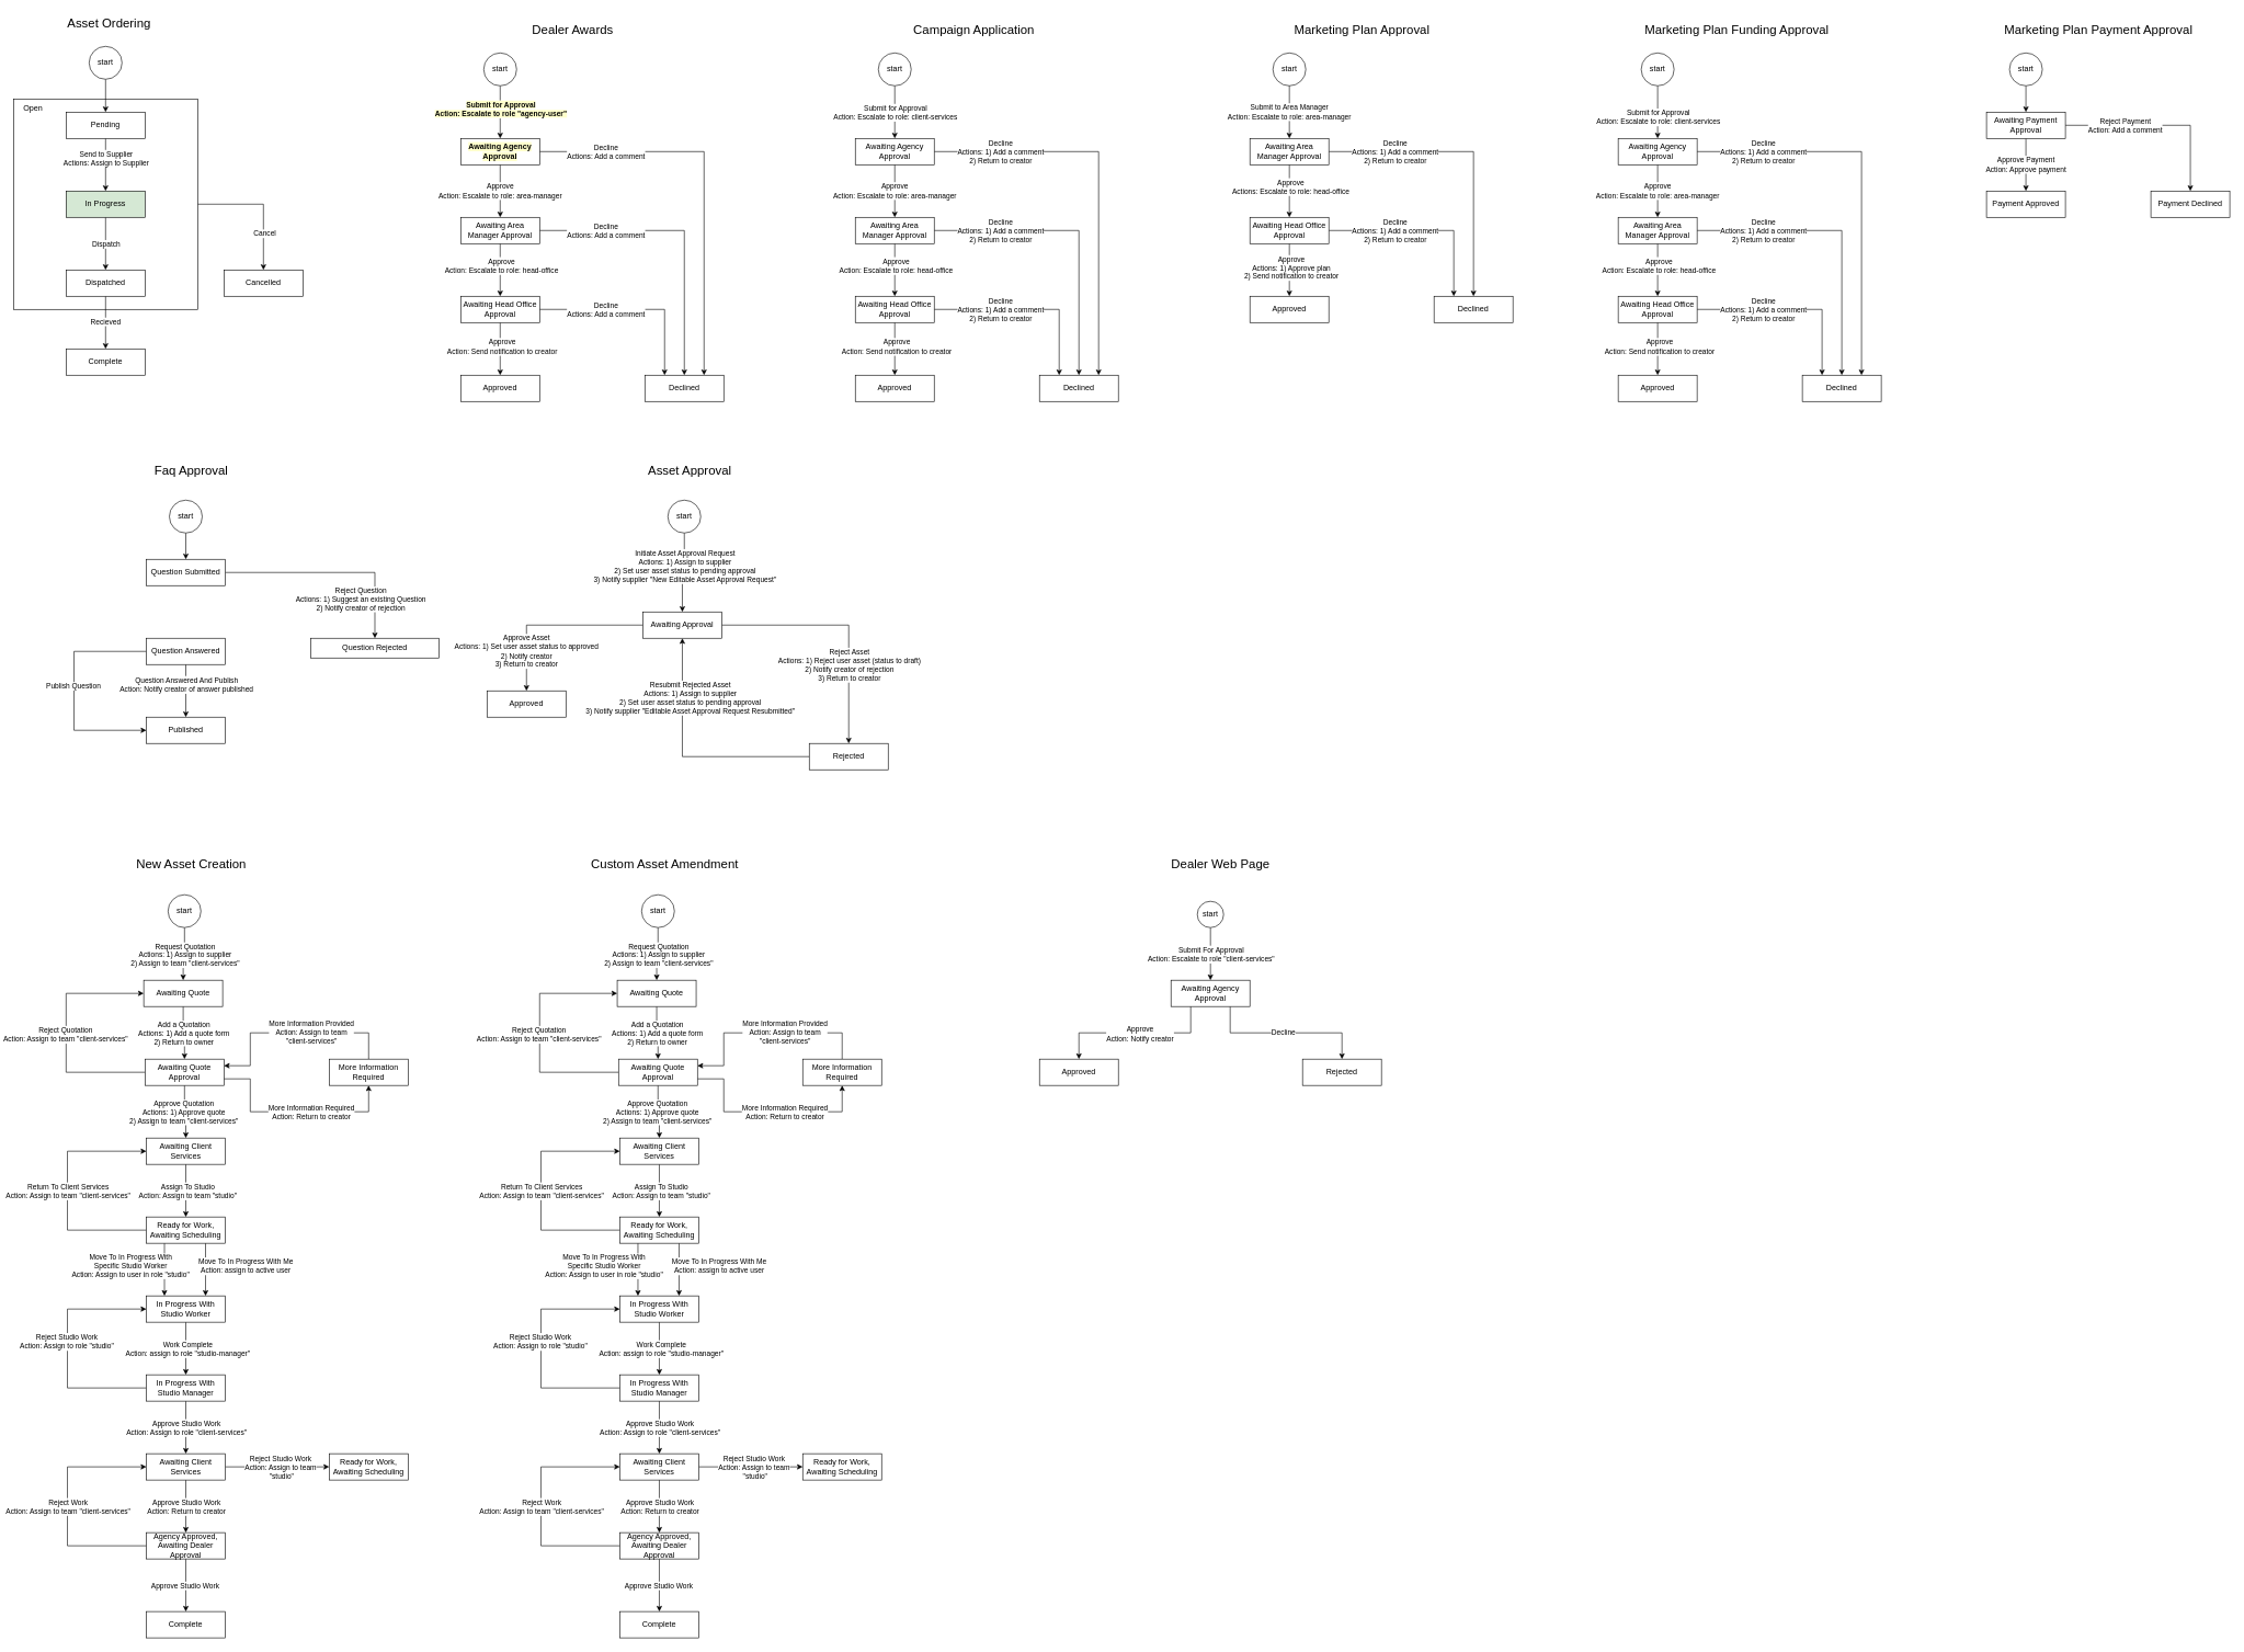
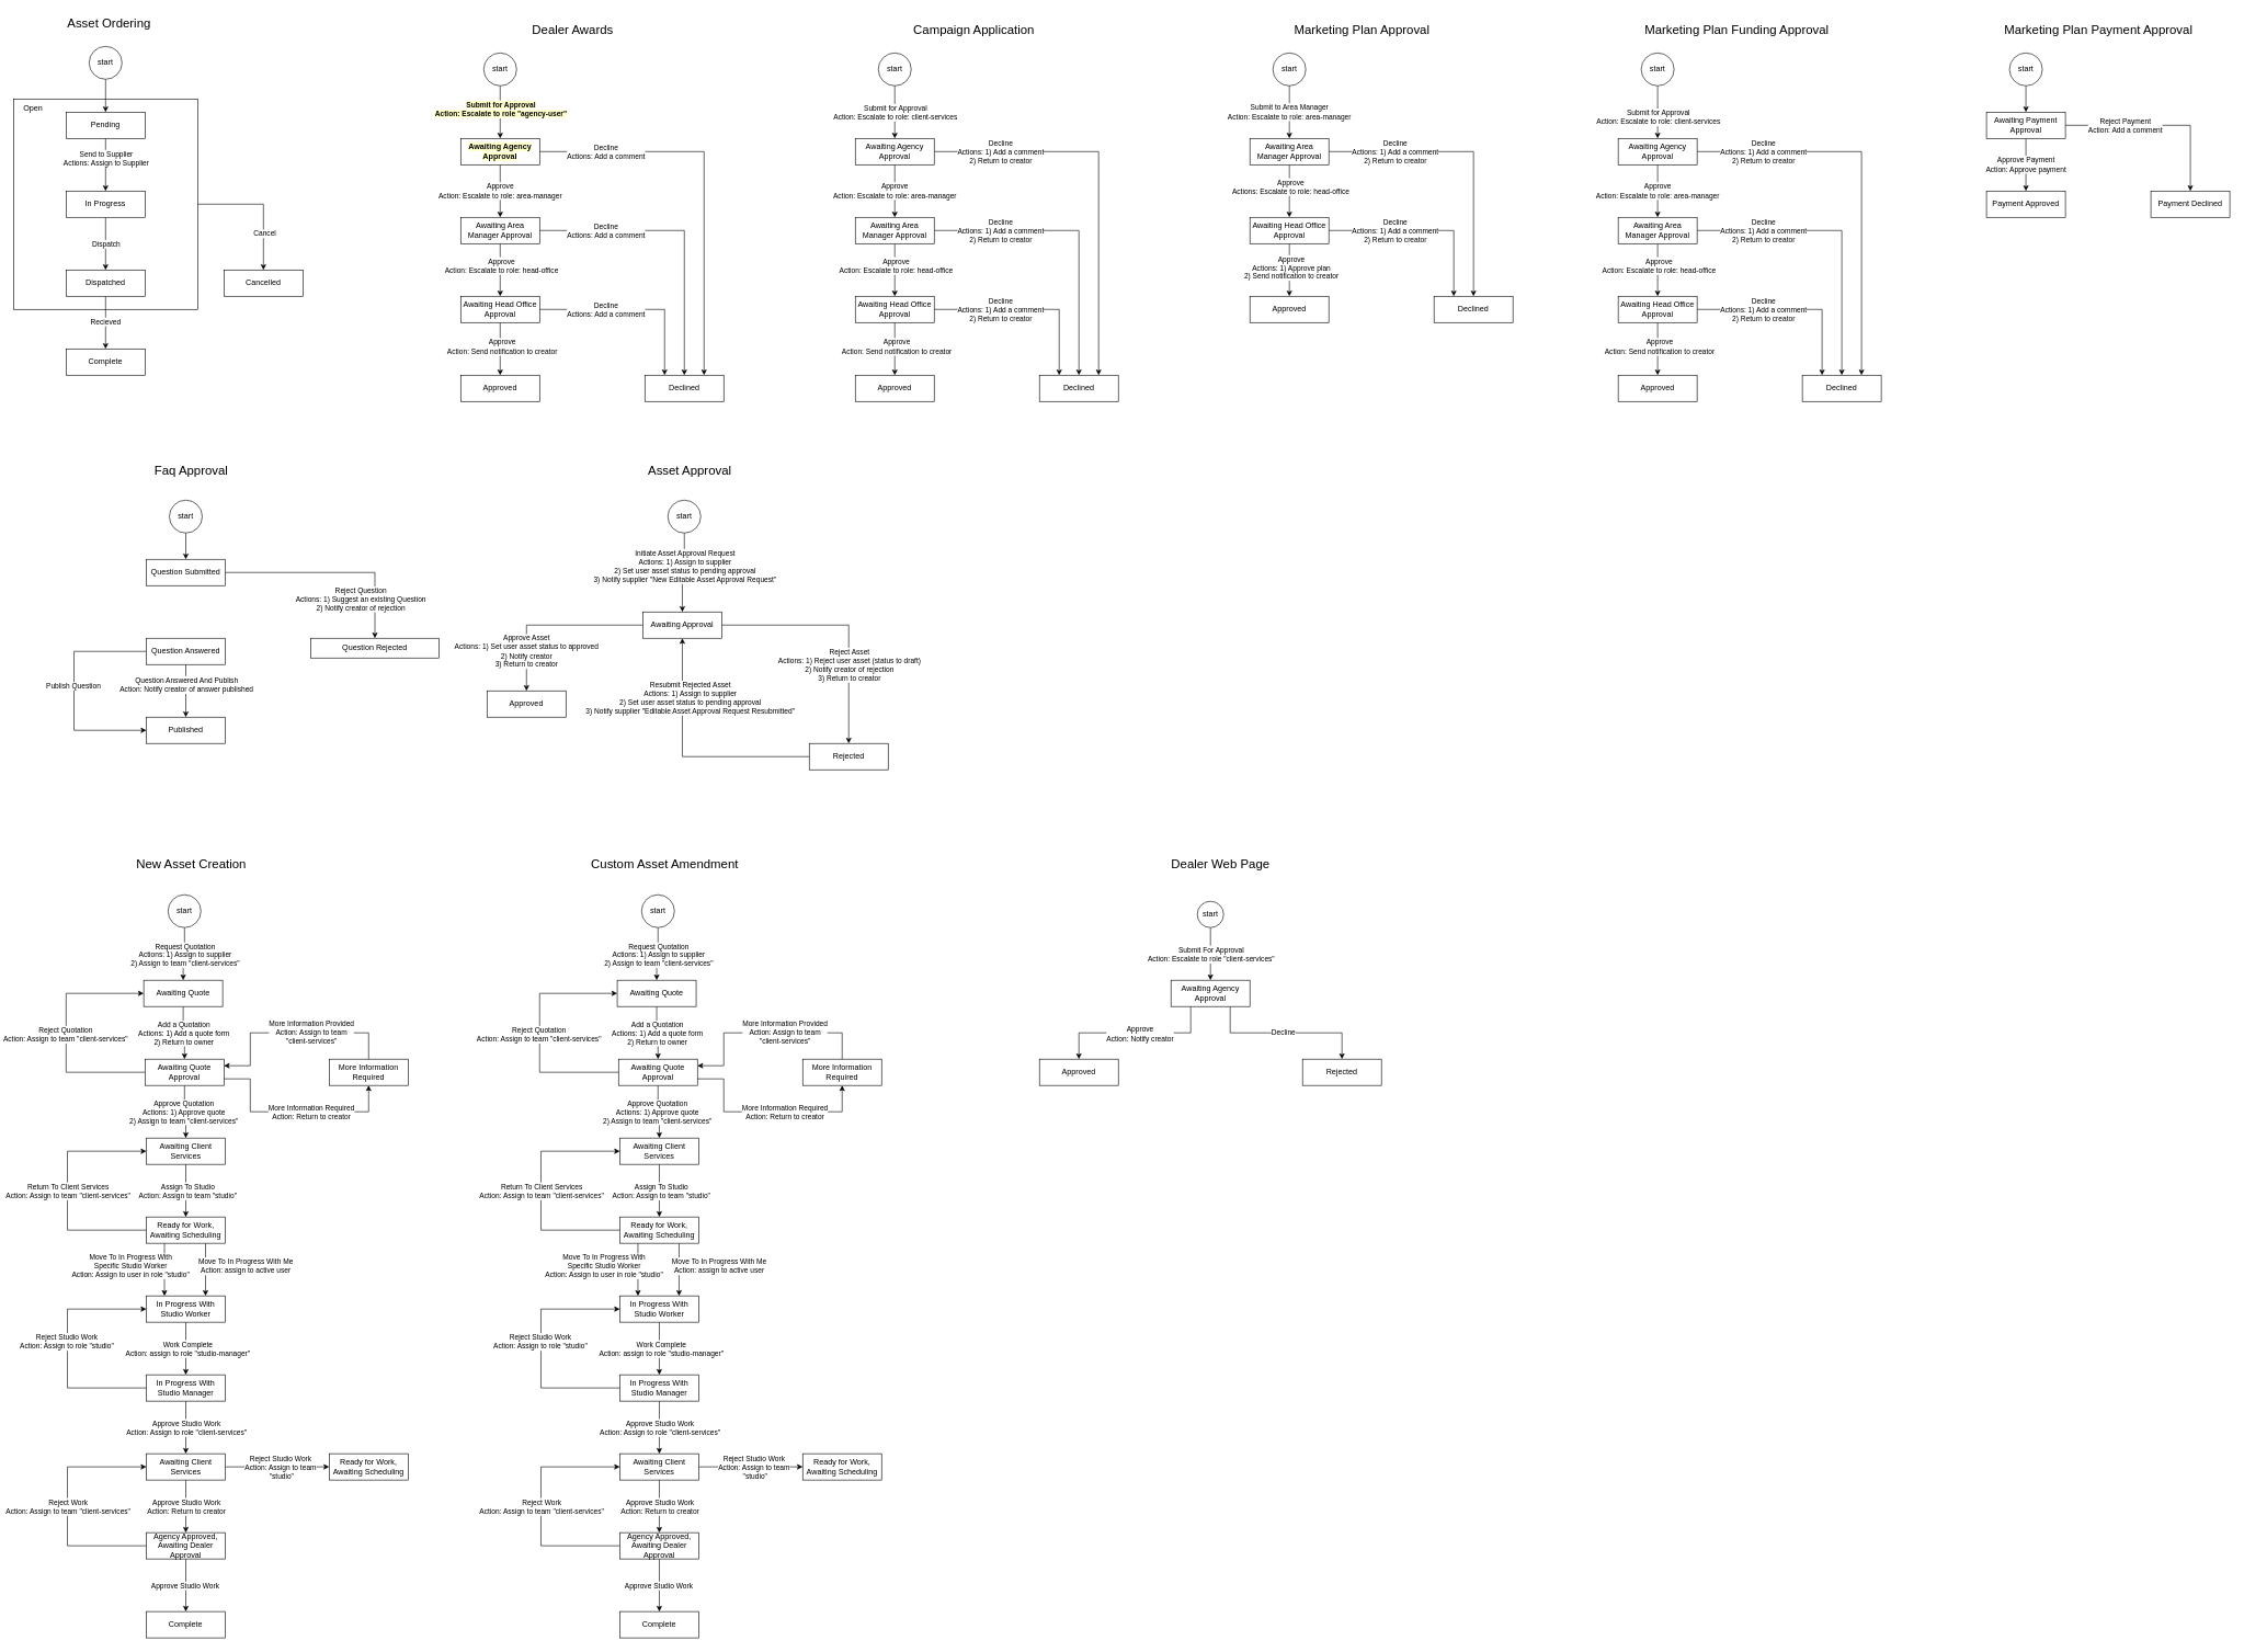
- <mxCell id="12" value="In Progress" style="rounded=0;whiteSpace=wrap;html=1;fillColor=#d5e8d4;" parent="1" vertex="1"><mxGeometry x="100" y="290" width="120" height="40" as="geometry" /></mxCell>
+ <mxCell id="12" value="In Progress" style="rounded=0;whiteSpace=wrap;html=1;" parent="1" vertex="1"><mxGeometry x="100" y="290" width="120" height="40" as="geometry" /></mxCell>
